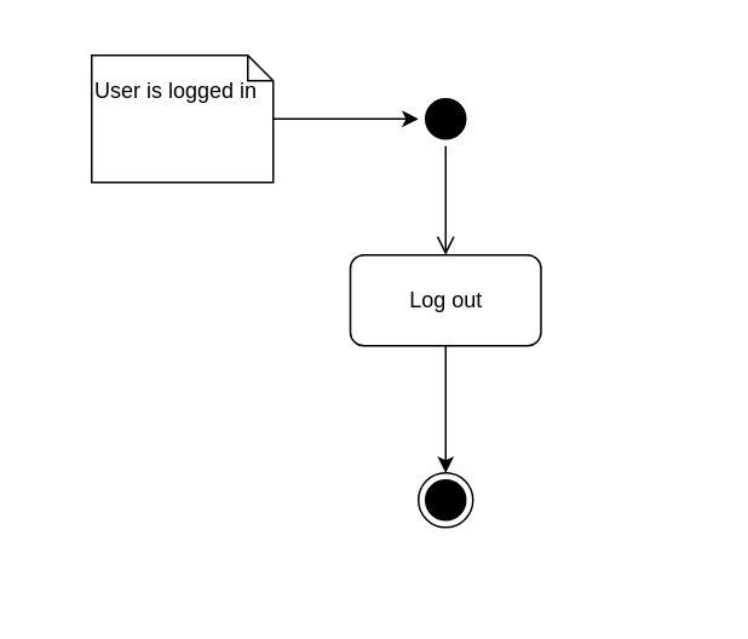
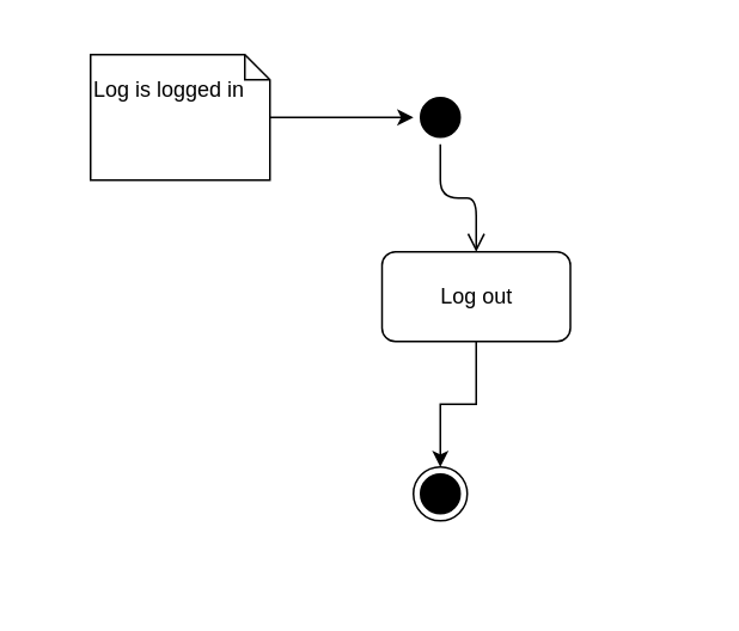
- <mxCell id="6" value="&lt;p&gt;User is logged in&lt;/p&gt;" style="shape=note;whiteSpace=wrap;html=1;size=14;verticalAlign=top;align=left;spacingTop=-6;strokeColor=#000000;" vertex="1" parent="1"><mxGeometry x="50" y="30" width="100" height="70" as="geometry" /></mxCell>
+ <mxCell id="6" value="&lt;p&gt;Log is logged in&lt;/p&gt;" style="shape=note;whiteSpace=wrap;html=1;size=14;verticalAlign=top;align=left;spacingTop=-6;strokeColor=#000000;" vertex="1" parent="1"><mxGeometry x="50" y="30" width="100" height="70" as="geometry" /></mxCell>
- <mxCell id="8" value="Log out" style="rounded=1;whiteSpace=wrap;html=1;strokeColor=#000000;" vertex="1" parent="1"><mxGeometry x="192.5" y="140" width="105" height="50" as="geometry" /></mxCell>
+ <mxCell id="8" value="Log out" style="rounded=1;whiteSpace=wrap;html=1;strokeColor=#000000;" vertex="1" parent="1"><mxGeometry x="212.5" y="140" width="105" height="50" as="geometry" /></mxCell>
